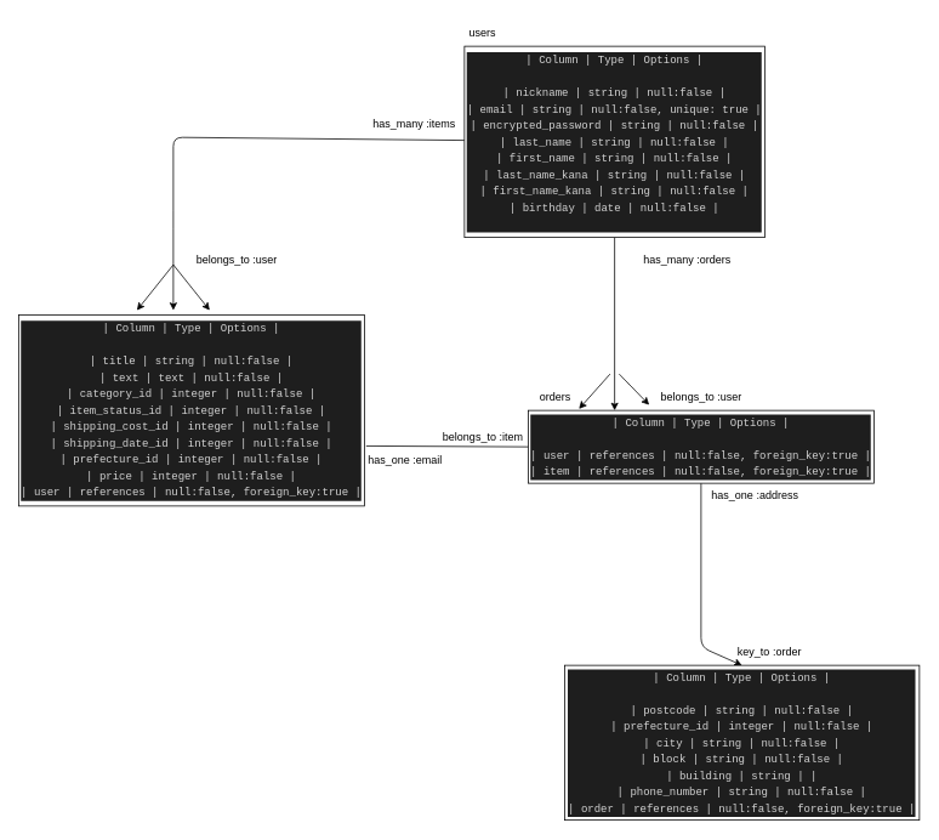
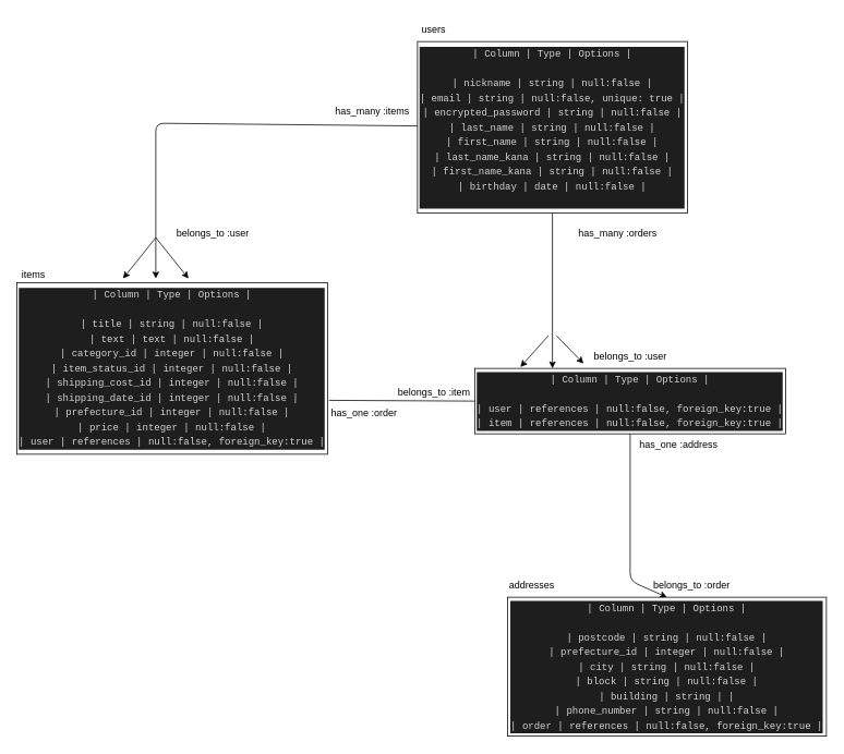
+ <mxCell id="9" value="items" style="text;html=1;align=center;verticalAlign=middle;resizable=0;points=[];autosize=1;strokeColor=none;fillColor=none;" parent="1" vertex="1"><mxGeometry x="20" y="325" width="40" height="20" as="geometry" /></mxCell>
- <mxCell id="14" value="orders" style="text;html=1;strokeColor=none;fillColor=none;align=center;verticalAlign=middle;whiteSpace=wrap;rounded=0;" parent="1" vertex="1"><mxGeometry x="580" y="420" width="60" height="30" as="geometry" /></mxCell>
- <mxCell id="21" value="has_one :email" style="text;html=1;strokeColor=none;fillColor=none;align=center;verticalAlign=middle;whiteSpace=wrap;rounded=0;" parent="1" vertex="1"><mxGeometry x="400" y="490" width="90" height="30" as="geometry" /></mxCell>
+ <mxCell id="21" value="has_one :order" style="text;html=1;strokeColor=none;fillColor=none;align=center;verticalAlign=middle;whiteSpace=wrap;rounded=0;" parent="1" vertex="1"><mxGeometry x="400" y="490" width="90" height="30" as="geometry" /></mxCell>
+ <mxCell id="16" value="addresses" style="text;html=1;strokeColor=none;fillColor=none;align=center;verticalAlign=middle;whiteSpace=wrap;rounded=0;" parent="1" vertex="1"><mxGeometry x="620" y="700" width="60" height="30" as="geometry" /></mxCell>
- <mxCell id="25" value="key_to :order" style="text;html=1;align=center;verticalAlign=middle;resizable=0;points=[];autosize=1;strokeColor=none;fillColor=none;" parent="1" vertex="1"><mxGeometry x="790" y="705" width="110" height="20" as="geometry" /></mxCell>
+ <mxCell id="25" value="belongs_to :order" style="text;html=1;align=center;verticalAlign=middle;resizable=0;points=[];autosize=1;strokeColor=none;fillColor=none;" parent="1" vertex="1"><mxGeometry x="790" y="705" width="110" height="20" as="geometry" /></mxCell>
